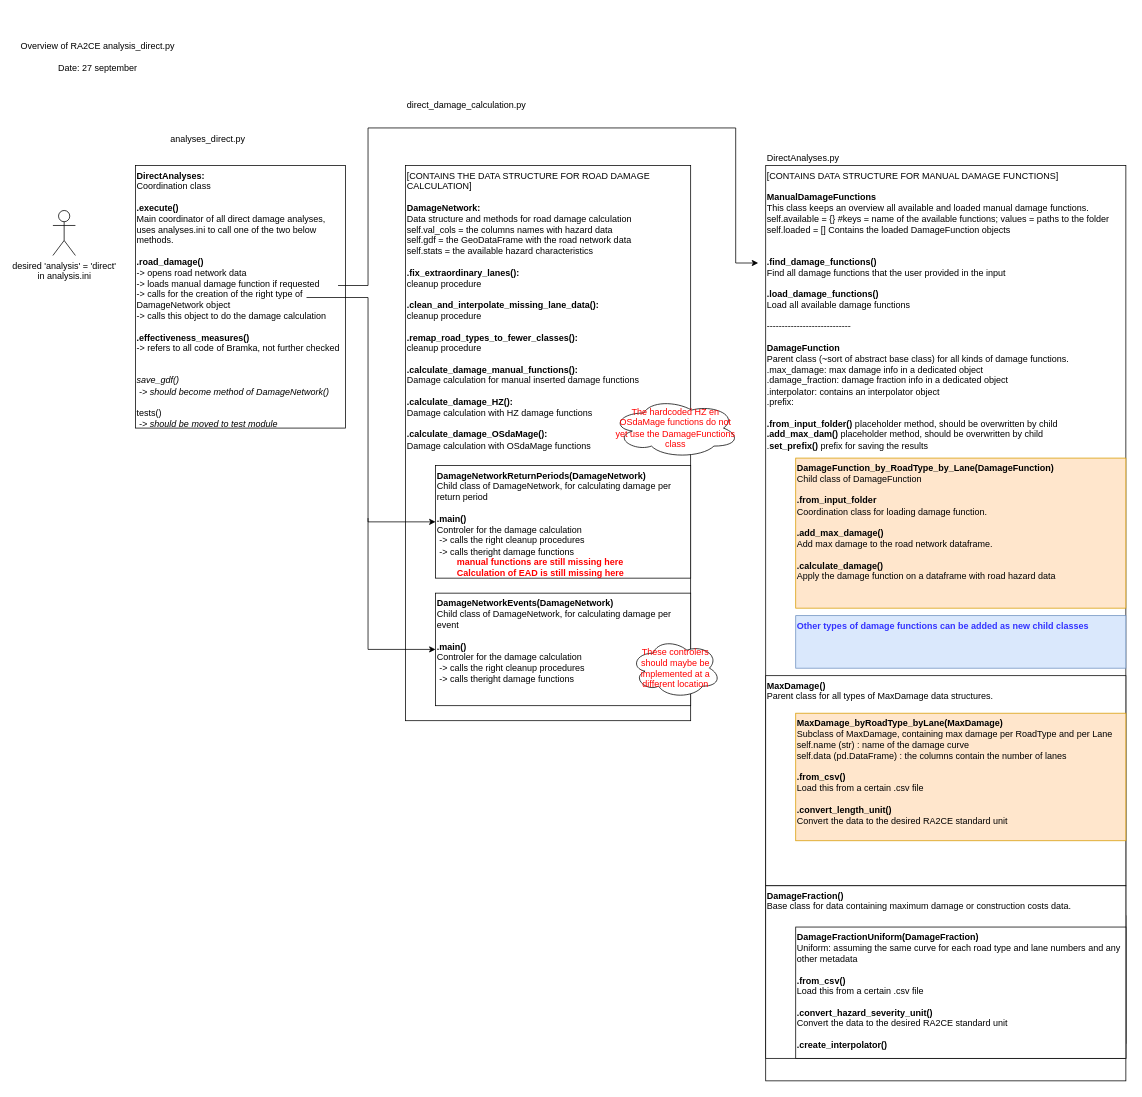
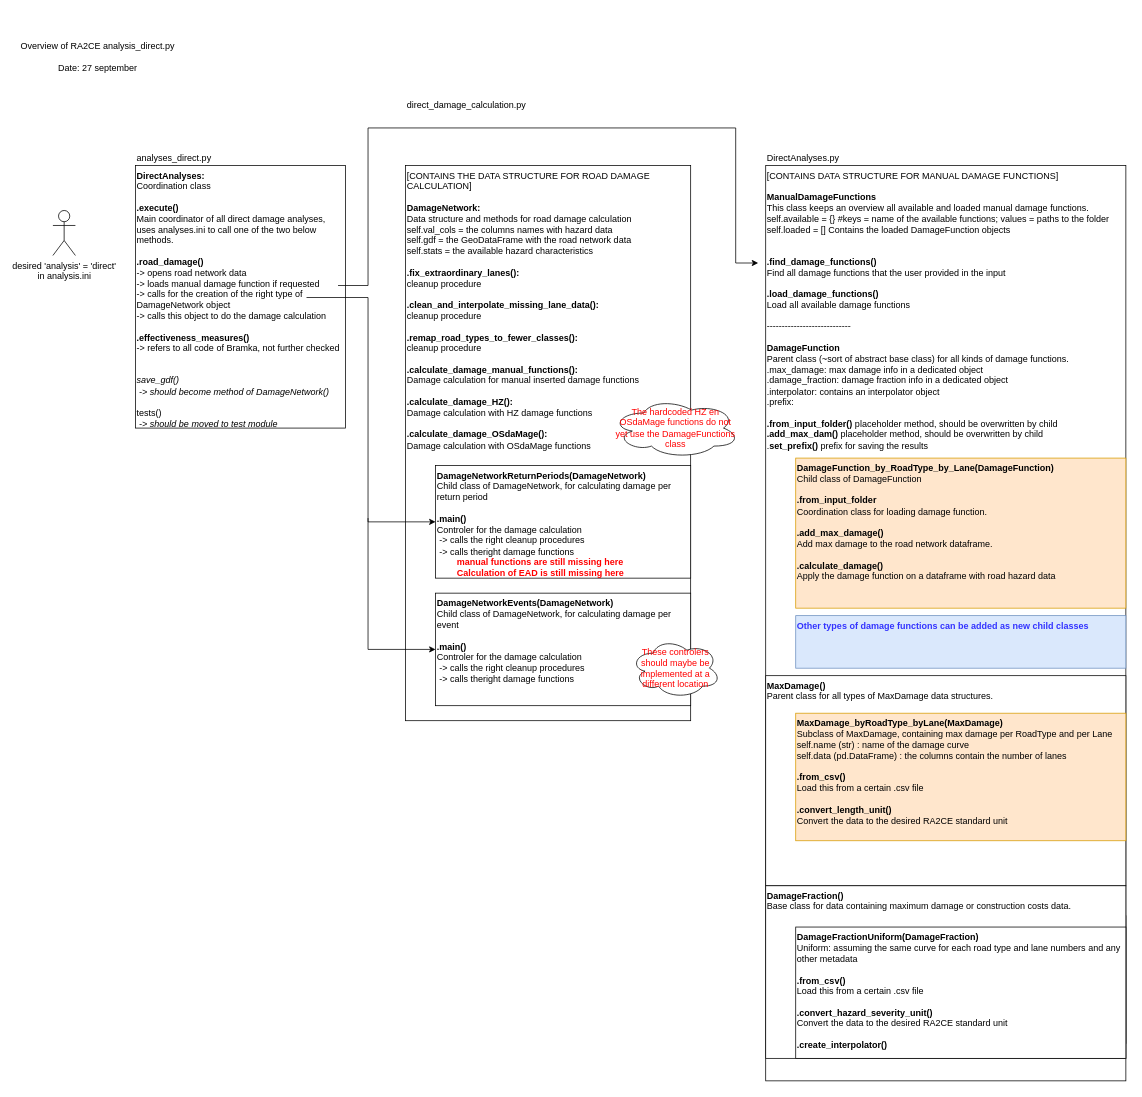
- <mxCell id="5" value="analyses_direct.py" style="text;html=1;strokeColor=none;fillColor=none;align=left;verticalAlign=middle;whiteSpace=wrap;rounded=0;" vertex="1" parent="1"><mxGeometry x="225" y="175" width="160" height="20" as="geometry" /></mxCell>
+ <mxCell id="5" value="analyses_direct.py" style="text;html=1;strokeColor=none;fillColor=none;align=left;verticalAlign=middle;whiteSpace=wrap;rounded=0;" vertex="1" parent="1"><mxGeometry x="180" y="200" width="160" height="20" as="geometry" /></mxCell>
